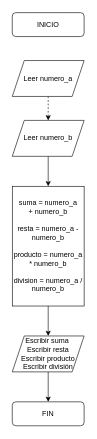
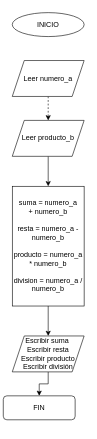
- <mxCell id="2" value="INICIO" style="rounded=1;whiteSpace=wrap;html=1;fontSize=12;glass=0;strokeWidth=1;shadow=0;" vertex="1" parent="1"><mxGeometry x="20" y="20" width="120" height="40" as="geometry" /></mxCell>
+ <mxCell id="2" value="INICIO" style="ellipse;whiteSpace=wrap;html=1;fontSize=12;glass=0;strokeWidth=1;shadow=0;" vertex="1" parent="1"><mxGeometry x="20" y="20" width="120" height="40" as="geometry" /></mxCell>
- <mxCell id="6" value="Leer numero_b" style="shape=parallelogram;perimeter=parallelogramPerimeter;whiteSpace=wrap;html=1;fixedSize=1;" vertex="1" parent="1"><mxGeometry x="20" y="200" width="120" height="60" as="geometry" /></mxCell>
+ <mxCell id="6" value="Leer producto_b" style="shape=parallelogram;perimeter=parallelogramPerimeter;whiteSpace=wrap;html=1;fixedSize=1;" vertex="1" parent="1"><mxGeometry x="20" y="200" width="120" height="60" as="geometry" /></mxCell>
- <mxCell id="11" value="FIN" style="rounded=1;whiteSpace=wrap;html=1;fontSize=12;glass=0;strokeWidth=1;shadow=0;" vertex="1" parent="1"><mxGeometry x="20" y="670" width="120" height="40" as="geometry" /></mxCell>
+ <mxCell id="11" value="FIN" style="rounded=1;whiteSpace=wrap;html=1;fontSize=12;glass=0;strokeWidth=1;shadow=0;" vertex="1" parent="1"><mxGeometry x="5" y="660" width="120" height="40" as="geometry" /></mxCell>
